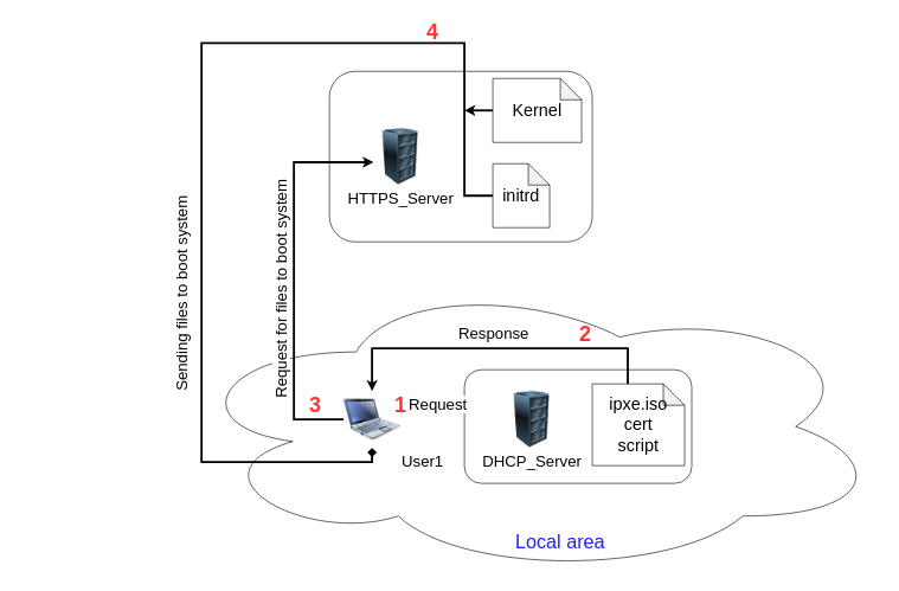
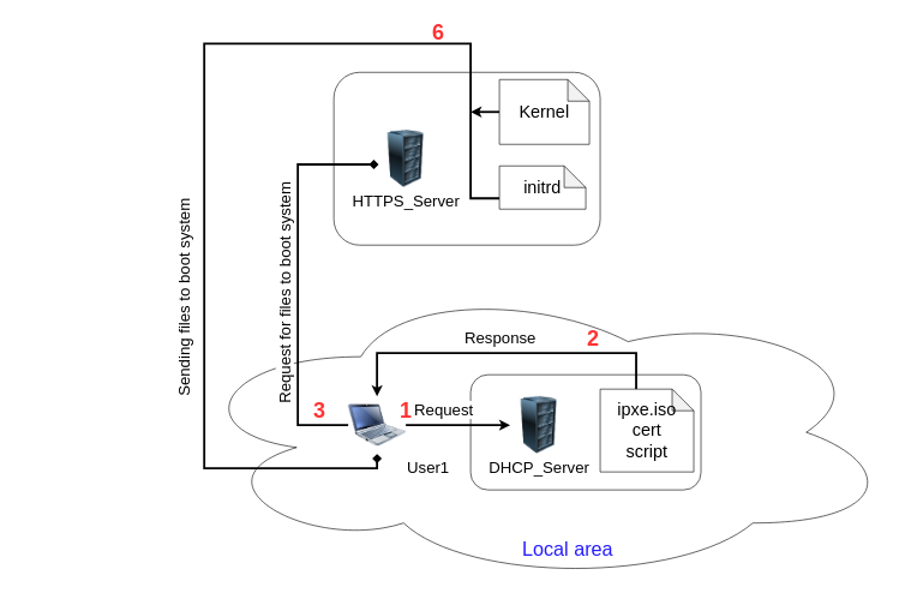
- <mxCell id="24" value="&lt;span style=&quot;font-family: Helvetica; font-style: normal; font-variant-ligatures: normal; font-variant-caps: normal; letter-spacing: normal; orphans: 2; text-align: center; text-indent: 0px; text-transform: none; widows: 2; word-spacing: 0px; -webkit-text-stroke-width: 0px; background-color: rgb(255, 255, 255); text-decoration-thickness: initial; text-decoration-style: initial; text-decoration-color: initial; float: none; display: inline !important;&quot;&gt;&lt;b style=&quot;&quot;&gt;&lt;font style=&quot;font-size: 30px;&quot;&gt;4&lt;/font&gt;&lt;/b&gt;&lt;/span&gt;" style="text;whiteSpace=wrap;html=1;fontColor=#FF3333;" vertex="1" parent="1"><mxGeometry x="598" y="20" width="30" height="50" as="geometry" /></mxCell>
+ <mxCell id="24" value="&lt;span style=&quot;font-family: Helvetica; font-style: normal; font-variant-ligatures: normal; font-variant-caps: normal; letter-spacing: normal; orphans: 2; text-align: center; text-indent: 0px; text-transform: none; widows: 2; word-spacing: 0px; -webkit-text-stroke-width: 0px; background-color: rgb(255, 255, 255); text-decoration-thickness: initial; text-decoration-style: initial; text-decoration-color: initial; float: none; display: inline !important;&quot;&gt;&lt;b style=&quot;&quot;&gt;&lt;font style=&quot;font-size: 30px;&quot;&gt;6&lt;/font&gt;&lt;/b&gt;&lt;/span&gt;" style="text;whiteSpace=wrap;html=1;fontColor=#FF3333;" vertex="1" parent="1"><mxGeometry x="598" y="20" width="30" height="50" as="geometry" /></mxCell>
- <mxCell id="18" style="edgeStyle=orthogonalEdgeStyle;rounded=0;orthogonalLoop=1;jettySize=auto;html=1;entryX=0.027;entryY=0.599;entryDx=0;entryDy=0;entryPerimeter=0;strokeWidth=3;" edge="1" parent="1" source="4" target="5"><mxGeometry relative="1" as="geometry"><Array as="points"><mxPoint x="413" y="590" /><mxPoint x="413" y="228" /></Array></mxGeometry></mxCell>
+ <mxCell id="18" style="edgeStyle=orthogonalEdgeStyle;rounded=0;orthogonalLoop=1;jettySize=auto;html=1;entryX=0.027;entryY=0.599;entryDx=0;entryDy=0;entryPerimeter=0;strokeWidth=3;endArrow=diamond;" edge="1" parent="1" source="4" target="5"><mxGeometry relative="1" as="geometry"><Array as="points"><mxPoint x="413" y="590" /><mxPoint x="413" y="228" /></Array></mxGeometry></mxCell>
- <mxCell id="11" value="&lt;font style=&quot;font-size: 24px;&quot;&gt;initrd&lt;/font&gt;" style="shape=note;whiteSpace=wrap;html=1;backgroundOutline=1;darkOpacity=0.05;" vertex="1" parent="1"><mxGeometry x="693" y="230" width="80" height="90" as="geometry" /></mxCell>
+ <mxCell id="11" value="&lt;font style=&quot;font-size: 24px;&quot;&gt;initrd&lt;/font&gt;" style="shape=note;whiteSpace=wrap;html=1;backgroundOutline=1;darkOpacity=0.05;" vertex="1" parent="1"><mxGeometry x="693" y="230" width="120" height="60" as="geometry" /></mxCell>
+ <mxCell id="15" style="edgeStyle=orthogonalEdgeStyle;rounded=0;orthogonalLoop=1;jettySize=auto;html=1;strokeWidth=3;" edge="1" parent="1" source="4" target="14"><mxGeometry relative="1" as="geometry" /></mxCell>
